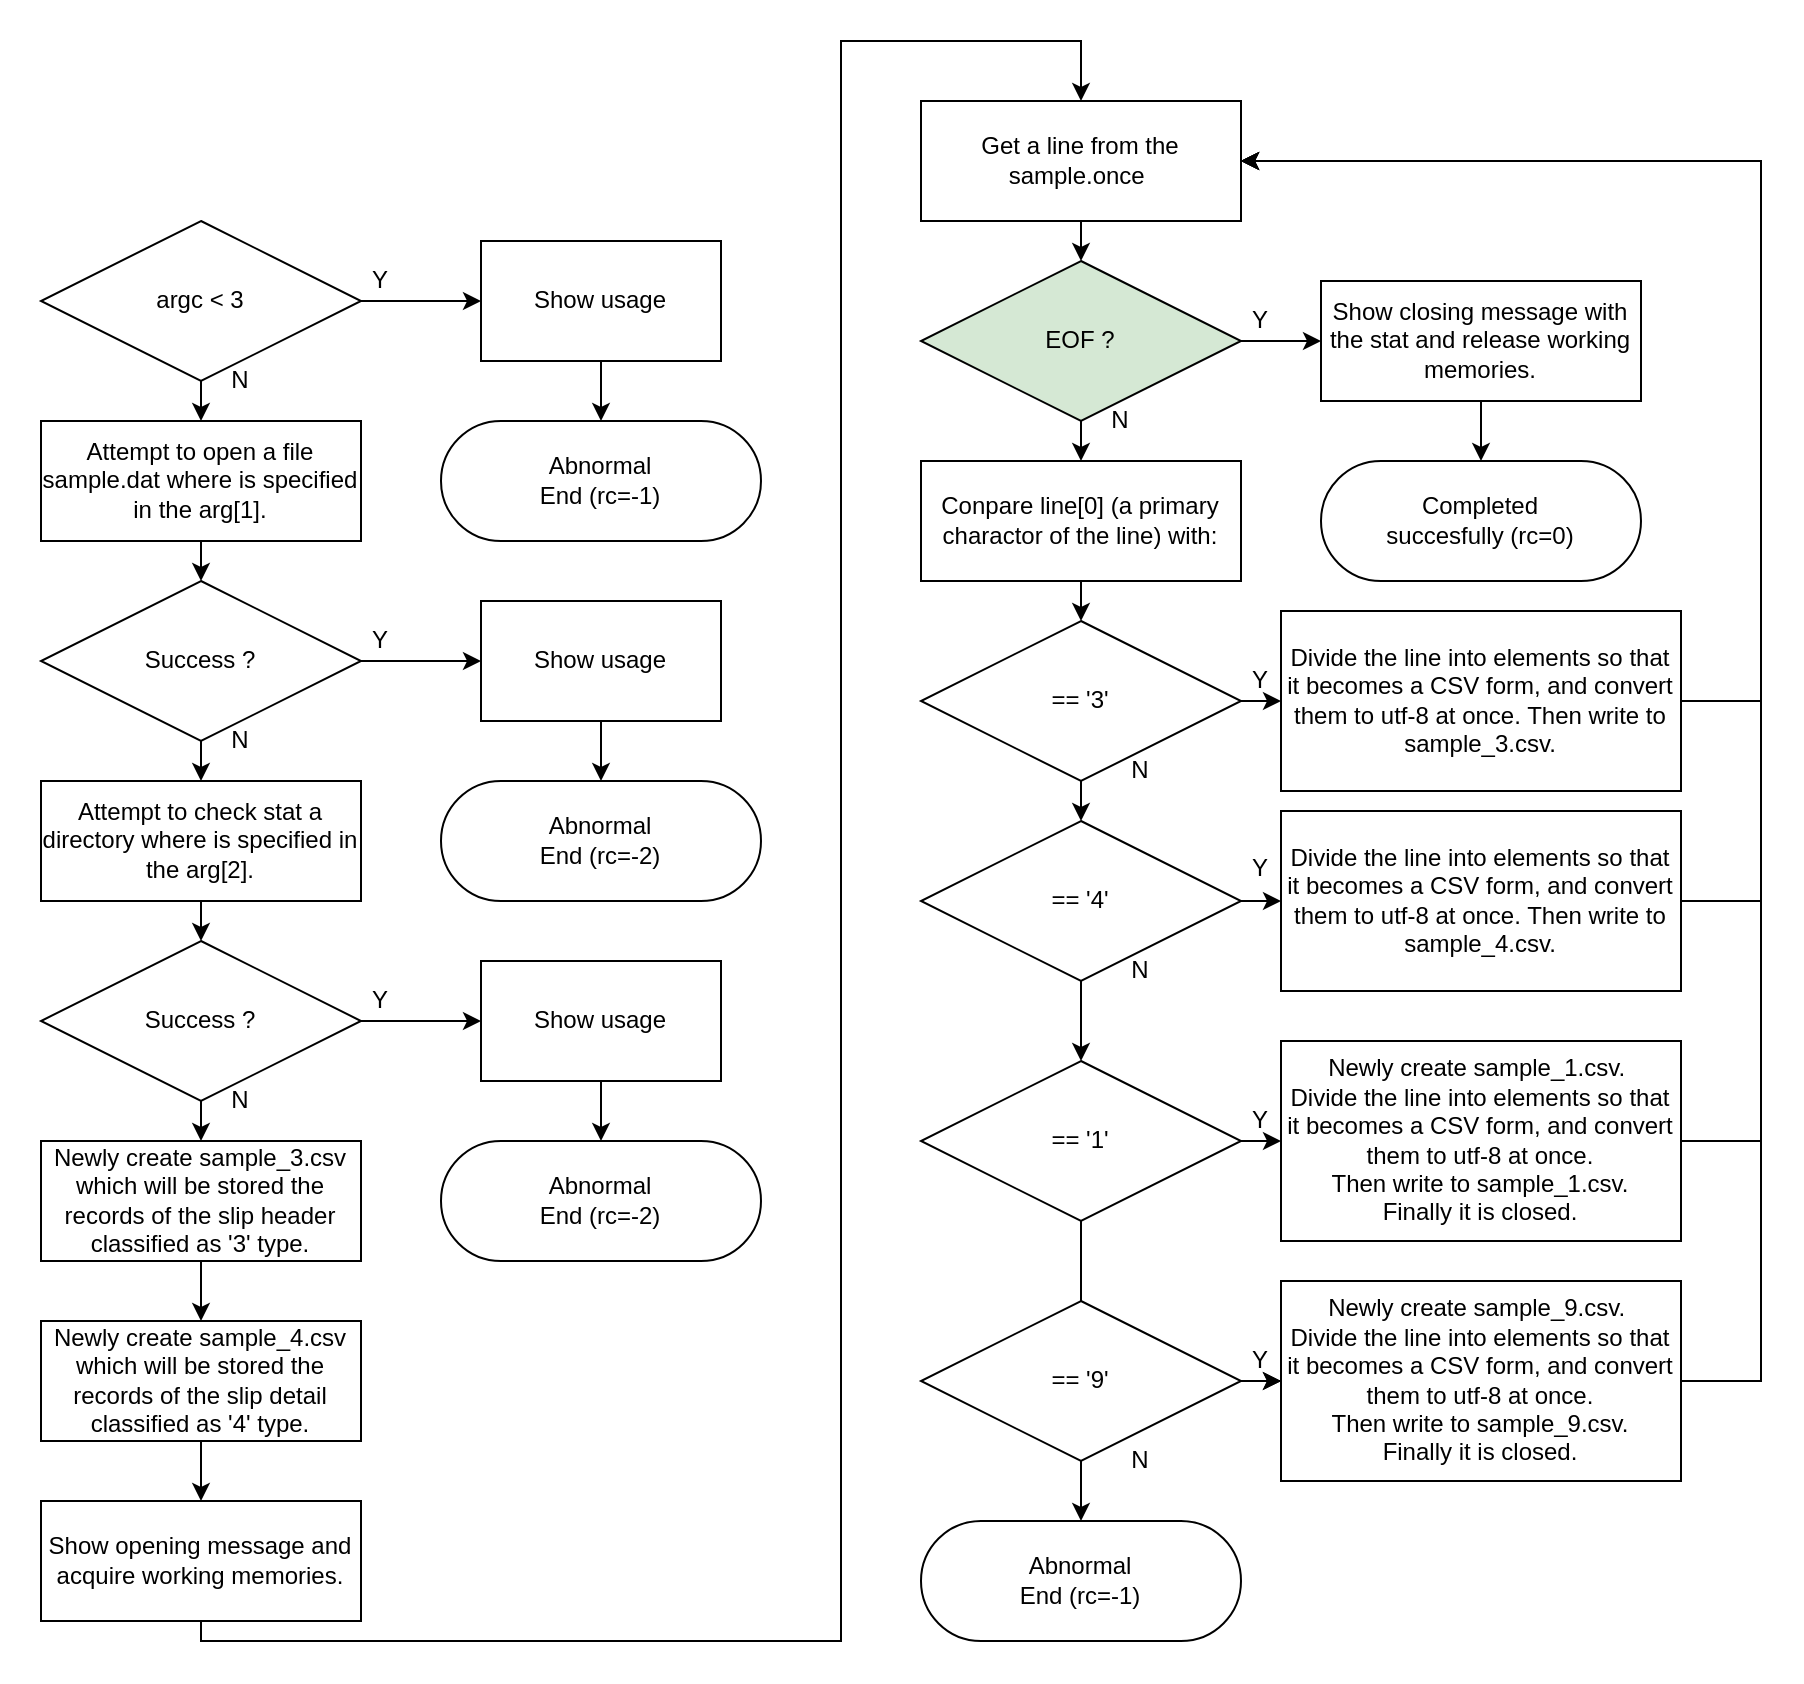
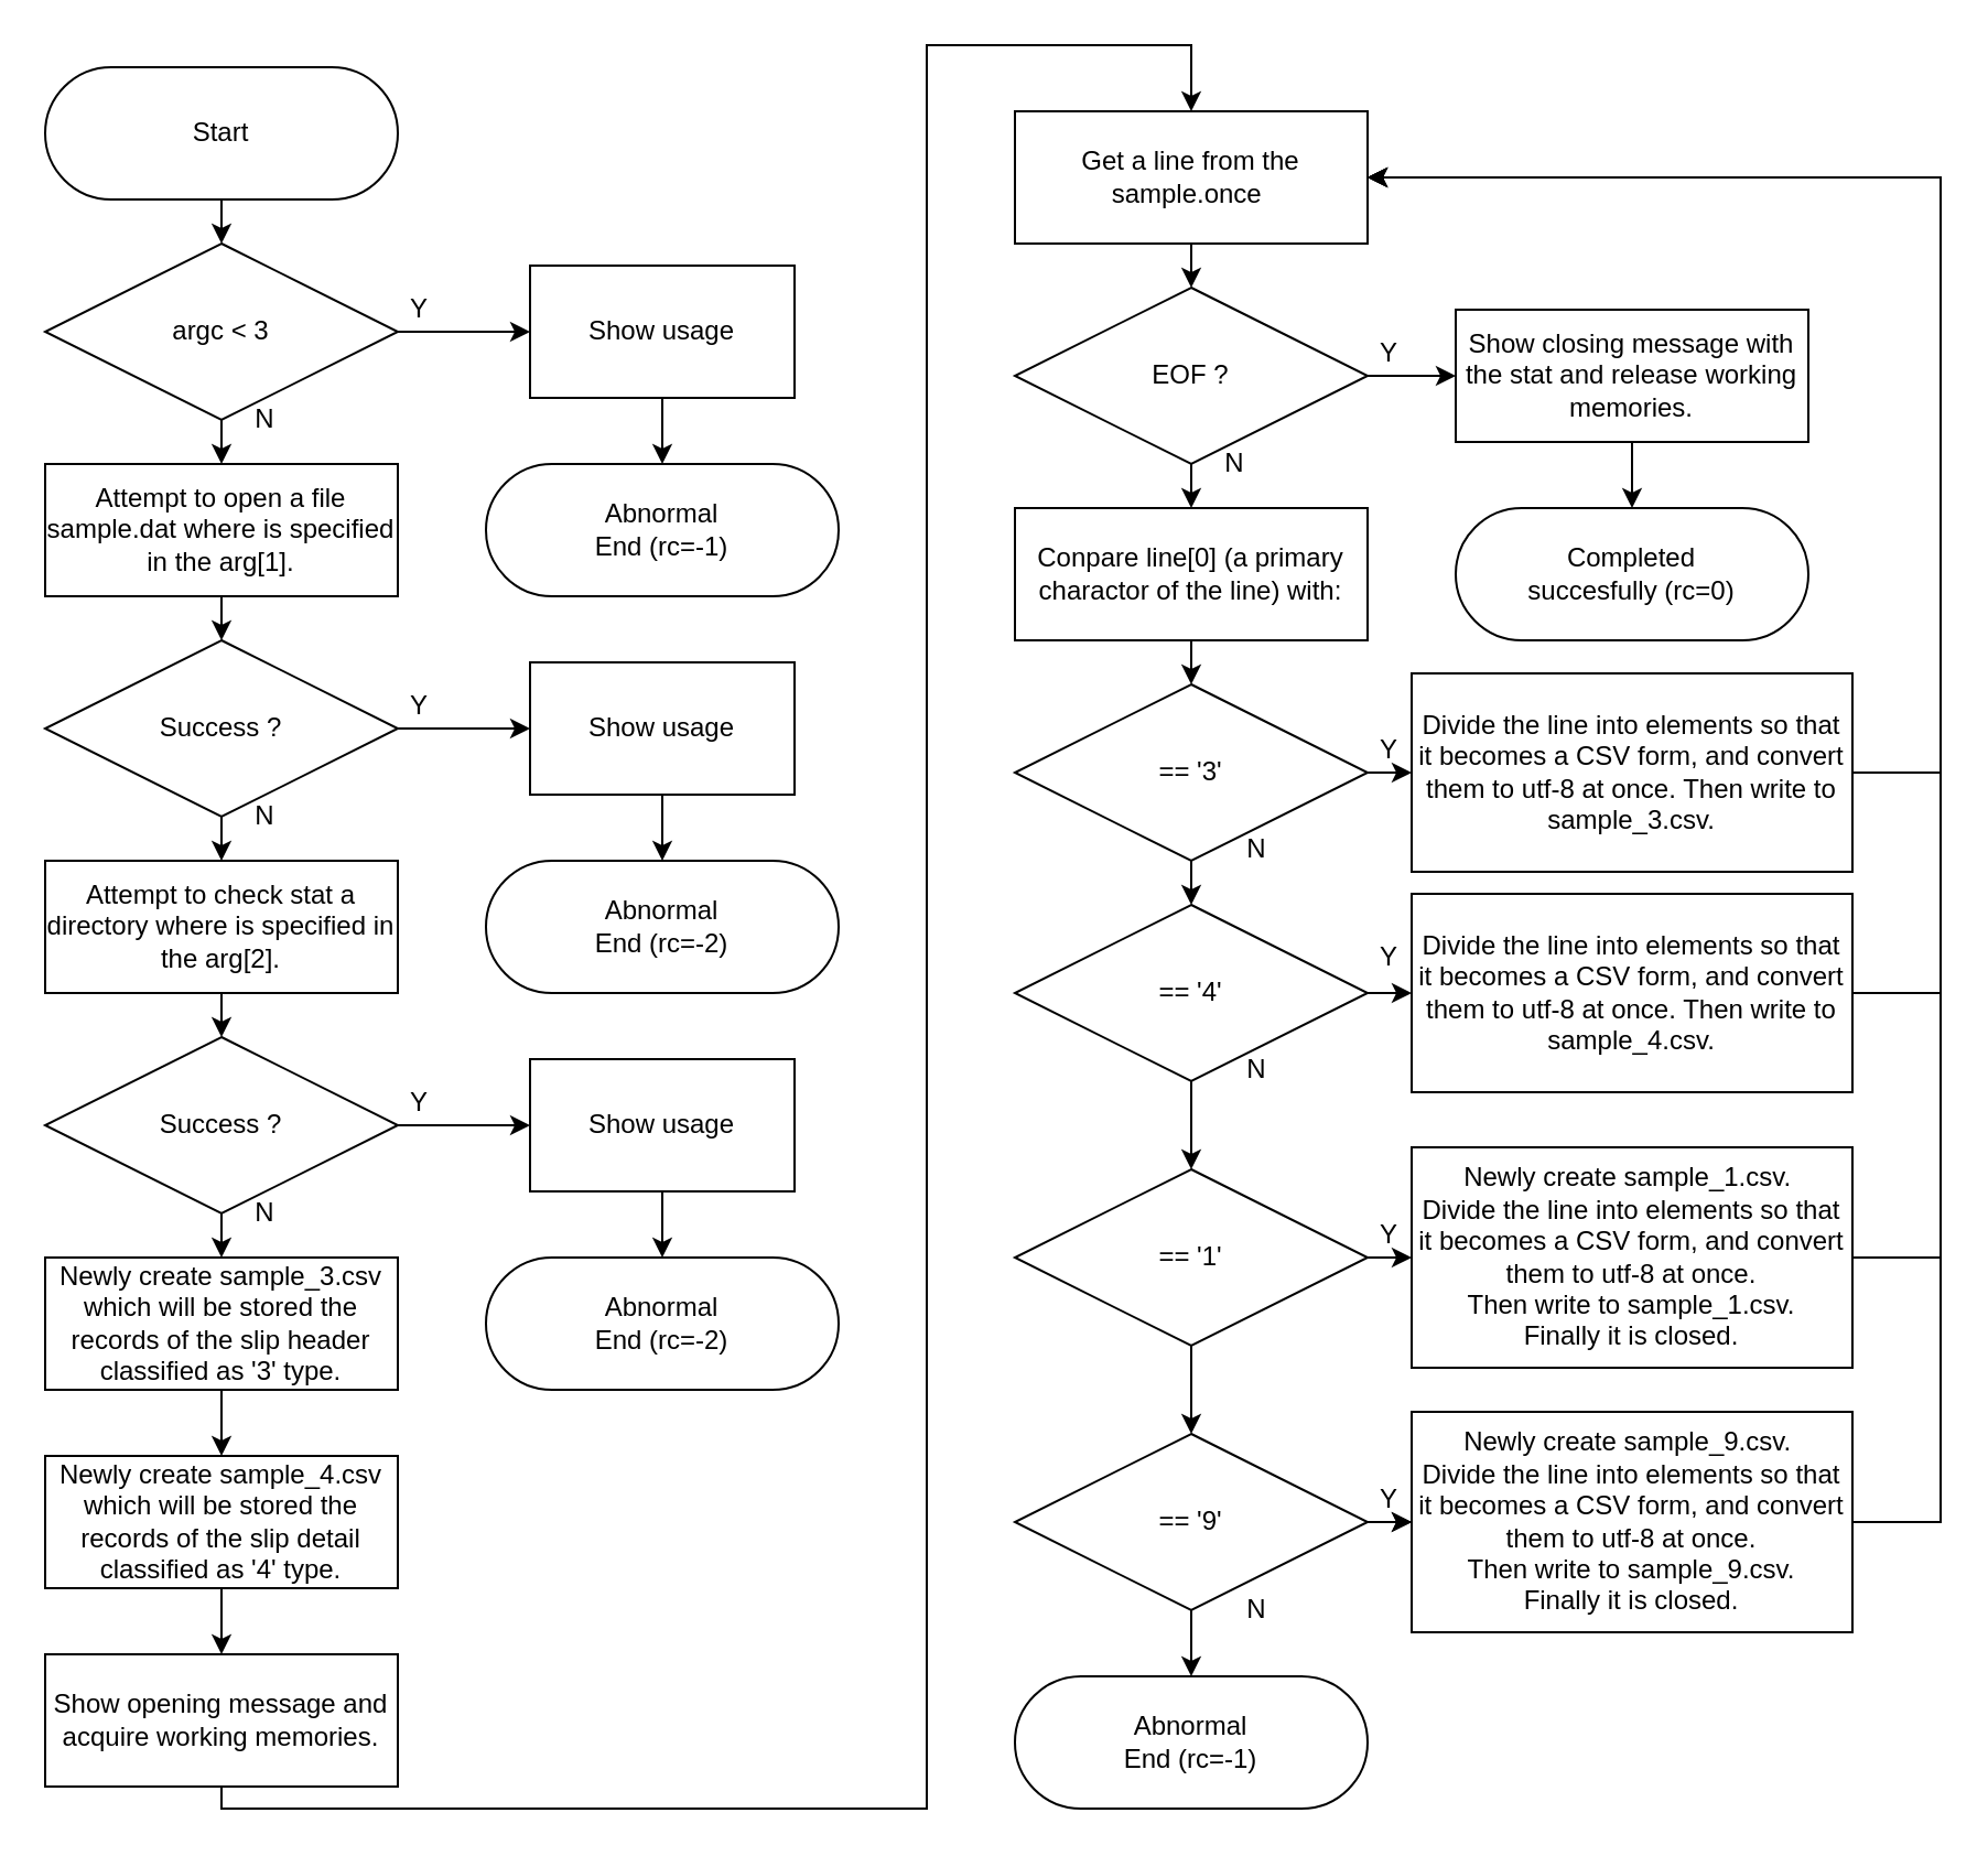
+ <mxCell id="2" value="Start" style="rounded=1;whiteSpace=wrap;html=1;arcSize=50;" parent="1" vertex="1"><mxGeometry y="30" width="160" height="60" as="geometry" x="20" /></mxCell>
+ <mxCell id="5" value="" style="endArrow=classic;html=1;exitX=0.5;exitY=1;exitDx=0;exitDy=0;" parent="1" source="2" target="4" edge="1"><mxGeometry width="50" height="50" relative="1" as="geometry"><mxPoint x="260" y="350" as="sourcePoint" /><mxPoint x="310" y="300" as="targetPoint" /></mxGeometry></mxCell>
- <mxCell id="33" value="EOF ?" style="rhombus;whiteSpace=wrap;html=1;fillColor=#d5e8d4;" parent="1" vertex="1"><mxGeometry x="460" y="130" width="160" height="80" as="geometry" /></mxCell>
+ <mxCell id="33" value="EOF ?" style="rhombus;whiteSpace=wrap;html=1;" parent="1" vertex="1"><mxGeometry x="460" y="130" width="160" height="80" as="geometry" /></mxCell>
- <mxCell id="44" value="" style="endArrow=none;html=1;exitX=0.5;exitY=1;exitDx=0;exitDy=0;entryX=0.5;entryY=0;entryDx=0;entryDy=0;" parent="1" source="48" target="46" edge="1"><mxGeometry width="50" height="50" relative="1" as="geometry"><mxPoint x="570" y="570" as="sourcePoint" /><mxPoint x="570" y="600" as="targetPoint" /></mxGeometry></mxCell>
+ <mxCell id="44" value="" style="endArrow=classic;html=1;exitX=0.5;exitY=1;exitDx=0;exitDy=0;entryX=0.5;entryY=0;entryDx=0;entryDy=0;" parent="1" source="48" target="46" edge="1"><mxGeometry width="50" height="50" relative="1" as="geometry"><mxPoint x="570" y="570" as="sourcePoint" /><mxPoint x="570" y="600" as="targetPoint" /></mxGeometry></mxCell>
